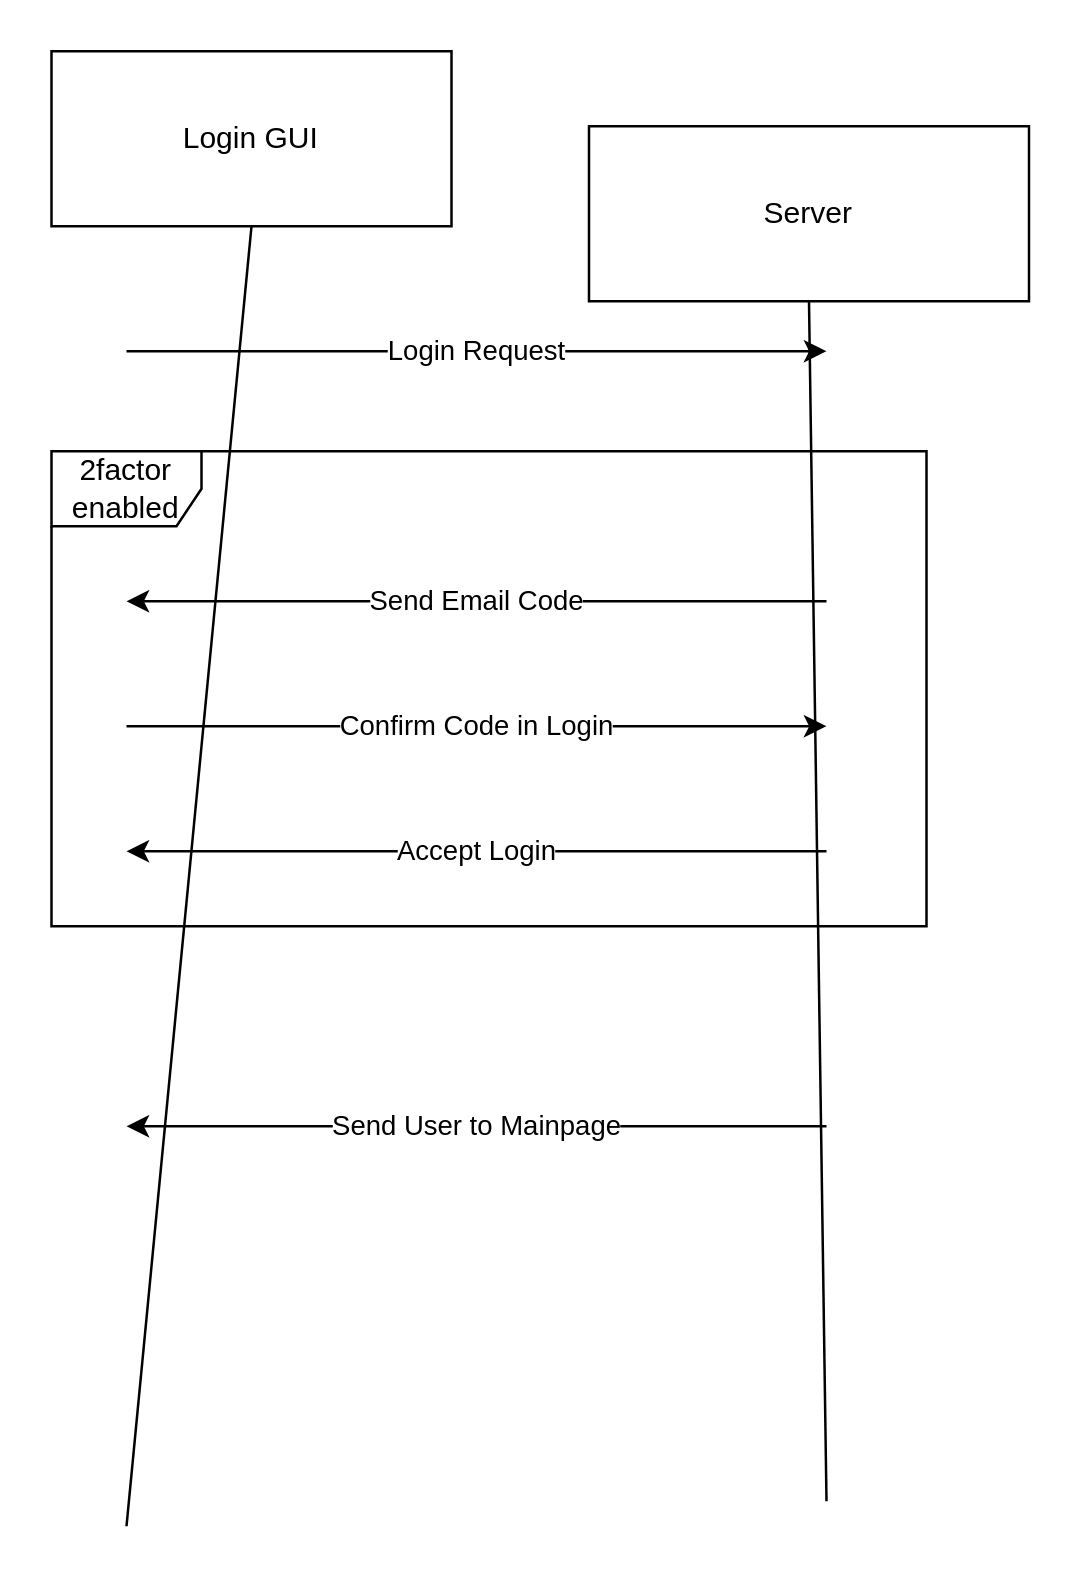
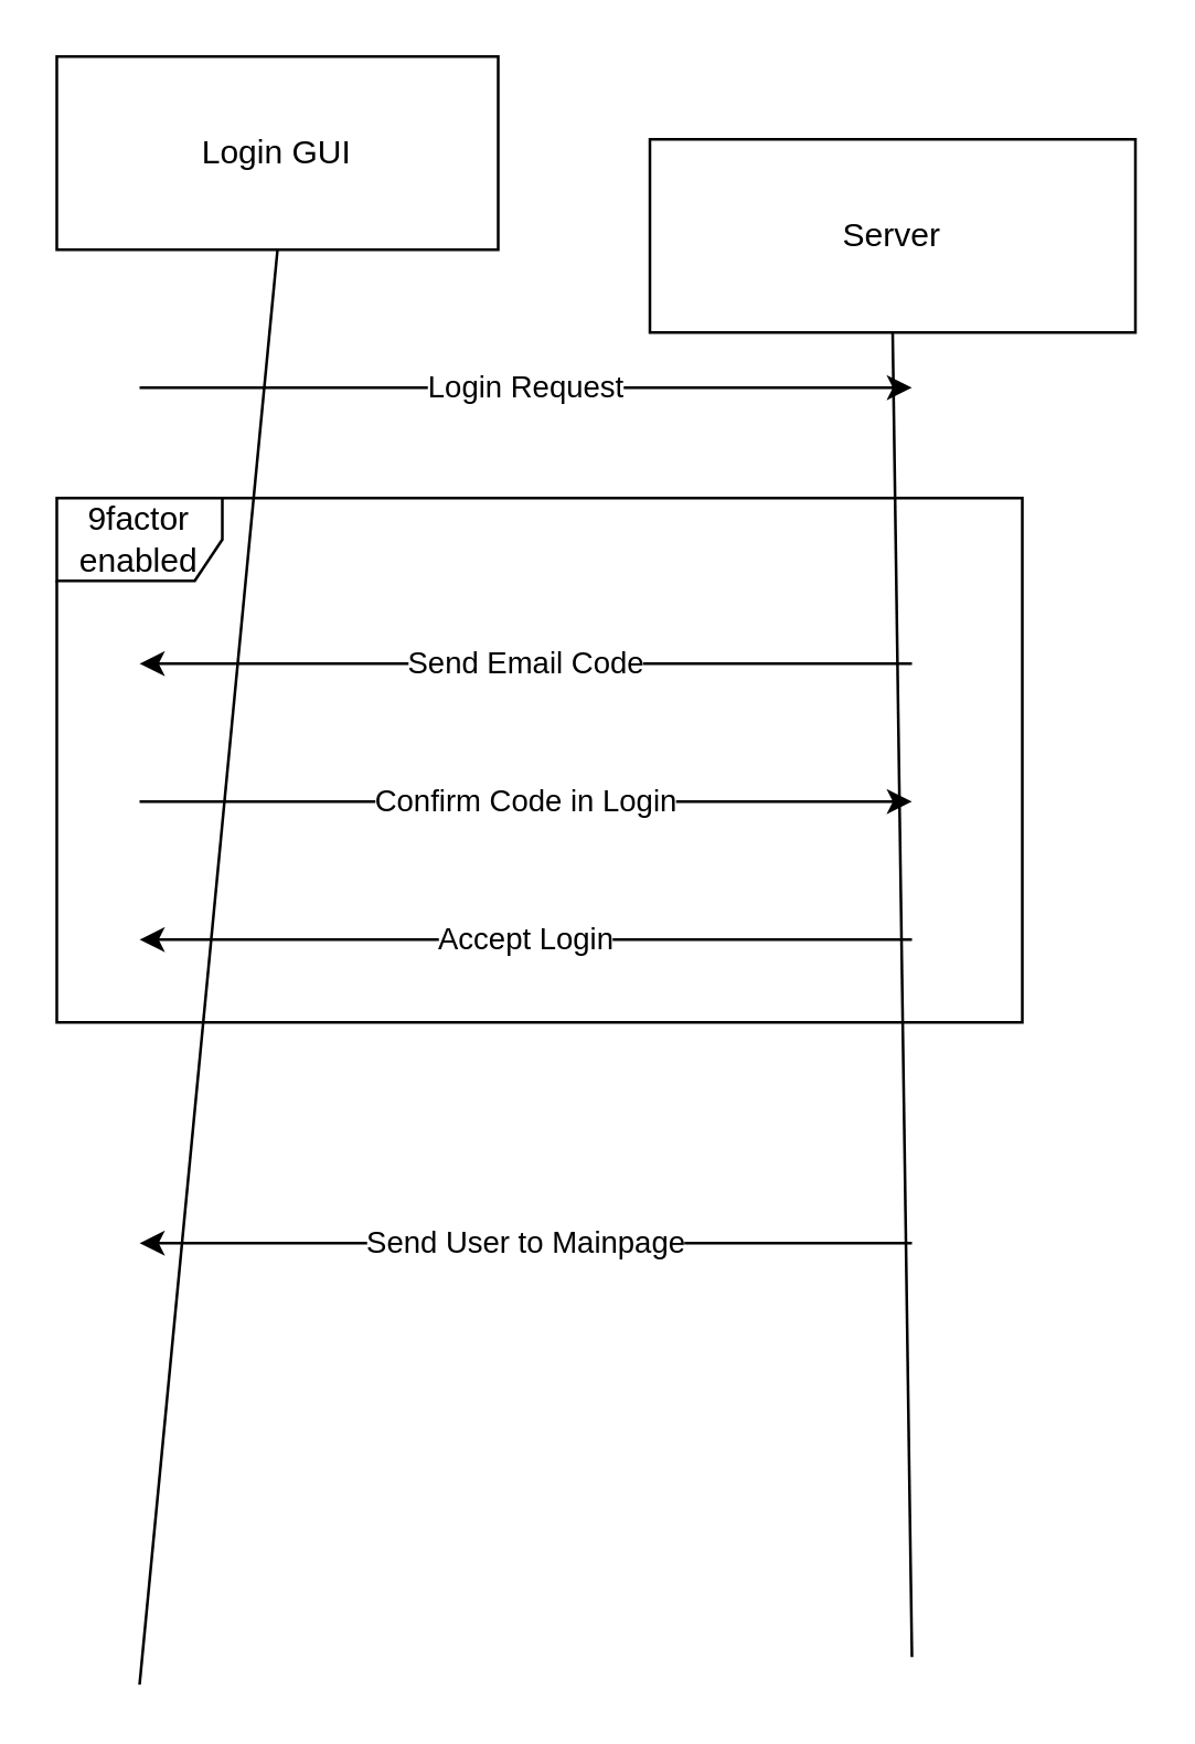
- <mxCell id="2" value="2factor enabled" style="shape=umlFrame;whiteSpace=wrap;html=1;" vertex="1" parent="1"><mxGeometry x="20" y="180" width="350" height="190" as="geometry" /></mxCell>
+ <mxCell id="2" value="9factor enabled" style="shape=umlFrame;whiteSpace=wrap;html=1;" vertex="1" parent="1"><mxGeometry x="20" y="180" width="350" height="190" as="geometry" /></mxCell>
